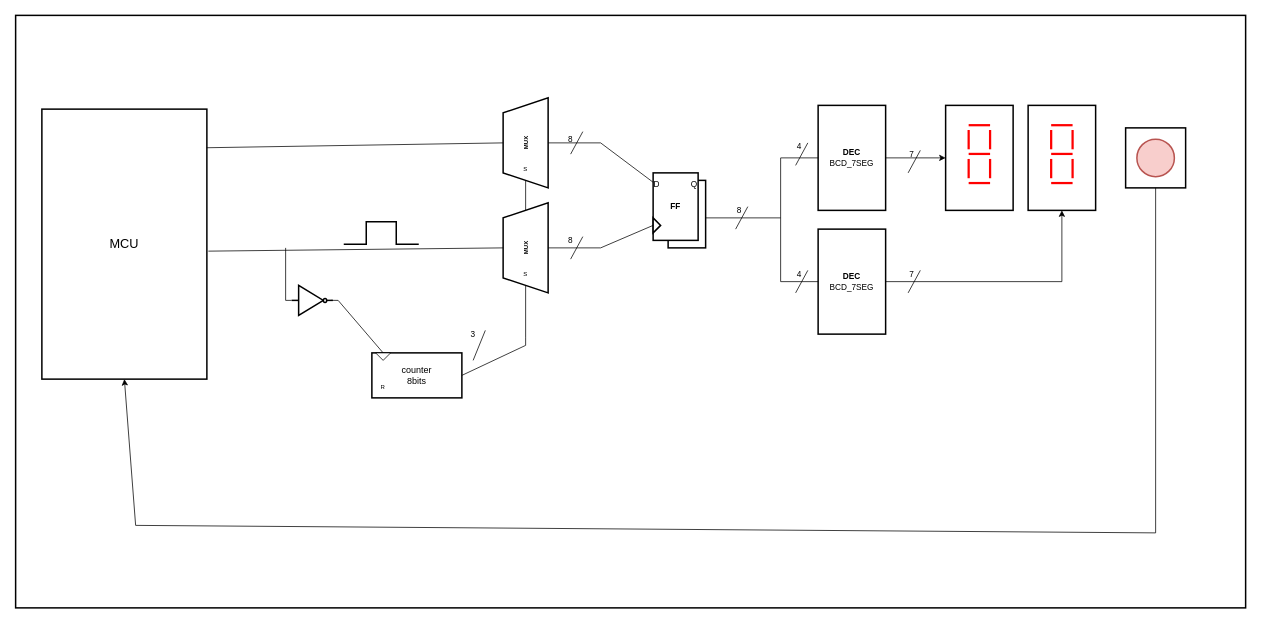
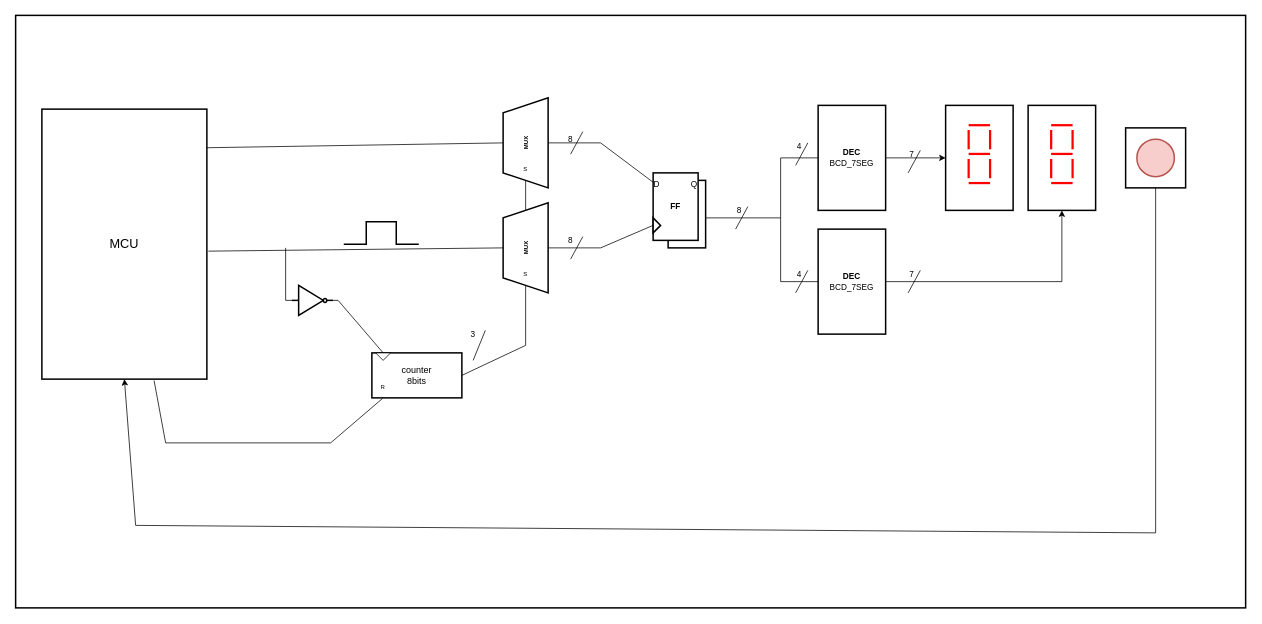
+ <mxCell id="29" value="" style="endArrow=none;html=1;rounded=0;fontSize=11;entryX=0.118;entryY=1.014;entryDx=0;entryDy=0;entryPerimeter=0;exitX=0.68;exitY=1.005;exitDx=0;exitDy=0;exitPerimeter=0;" edge="1" parent="1" source="3" target="5"><mxGeometry width="50" height="50" relative="1" as="geometry"><mxPoint x="385" y="580" as="sourcePoint" /><mxPoint x="435" y="530" as="targetPoint" /><Array as="points"><mxPoint x="220" y="590" /><mxPoint x="440" y="590" /></Array></mxGeometry></mxCell>
